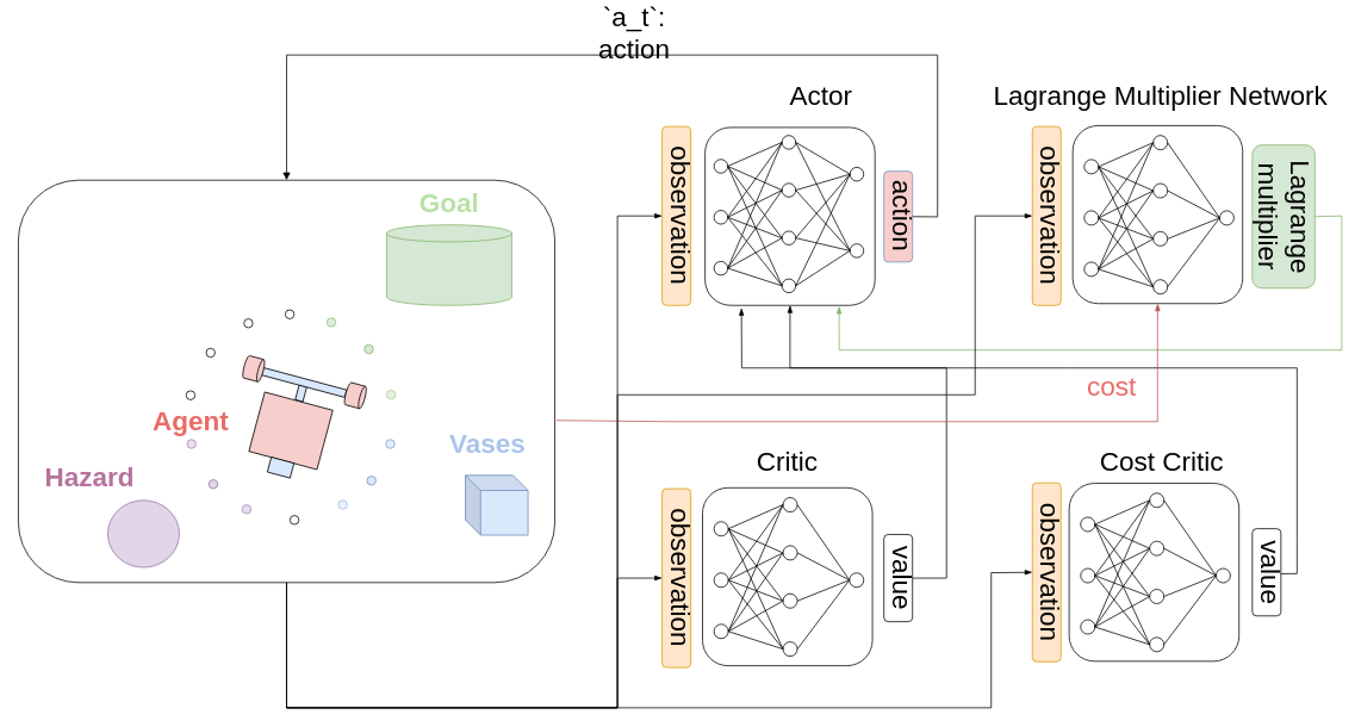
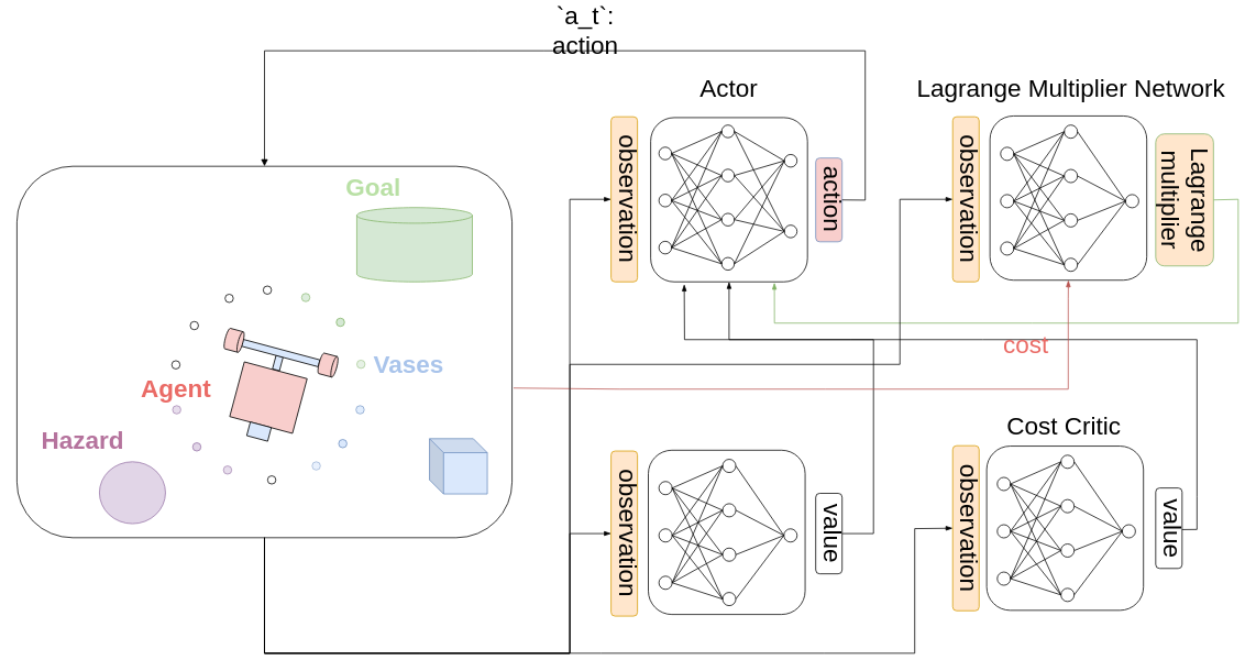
- <mxCell id="7" value="&lt;font&gt;Actor&lt;/font&gt;" style="text;html=1;align=center;verticalAlign=middle;whiteSpace=wrap;rounded=0;container=0;fontSize=30;" parent="1" vertex="1"><mxGeometry x="877" y="90" width="82" height="30" as="geometry" /></mxCell>
+ <mxCell id="7" value="&lt;font&gt;Actor&lt;/font&gt;" style="text;html=1;align=center;verticalAlign=middle;whiteSpace=wrap;rounded=0;container=0;fontSize=30;" parent="1" vertex="1"><mxGeometry x="842" y="90" width="82" height="30" as="geometry" /></mxCell>
- <mxCell id="41" value="Goal" style="text;html=1;align=center;verticalAlign=middle;whiteSpace=wrap;rounded=0;fontSize=30;fontColor=#B9E0A5;fontStyle=1;movable=1;resizable=1;rotatable=1;deletable=1;editable=1;locked=0;connectable=1;container=0;" parent="1" vertex="1"><mxGeometry x="460.94" y="210" width="81.88" height="30" as="geometry" /></mxCell>
+ <mxCell id="41" value="Goal" style="text;html=1;align=center;verticalAlign=middle;whiteSpace=wrap;rounded=0;fontSize=30;fontColor=#B9E0A5;fontStyle=1;movable=1;resizable=1;rotatable=1;deletable=1;editable=1;locked=0;connectable=1;container=0;" parent="1" vertex="1"><mxGeometry x="410.94" y="210" width="81.88" height="30" as="geometry" /></mxCell>
- <mxCell id="154" value="&lt;span&gt;Lagrange multiplier&lt;/span&gt;" style="rounded=1;whiteSpace=wrap;html=1;align=center;fontSize=30;fillColor=#d5e8d4;strokeColor=#82b366;container=0;direction=west;textDirection=vertical-rl;" parent="1" vertex="1"><mxGeometry x="1400" y="160.74" width="70" height="160" as="geometry" /></mxCell>
+ <mxCell id="154" value="&lt;span&gt;Lagrange multiplier&lt;/span&gt;" style="rounded=1;whiteSpace=wrap;html=1;align=center;fontSize=30;fillColor=#ffe6cc;strokeColor=#82b366;container=0;direction=west;textDirection=vertical-rl;" parent="1" vertex="1"><mxGeometry x="1400" y="160.74" width="70" height="160" as="geometry" /></mxCell>
- <mxCell id="155" value="&lt;font color=&quot;#ea6b66&quot;&gt;cost&lt;/font&gt;" style="text;html=1;align=center;verticalAlign=middle;whiteSpace=wrap;rounded=0;fontSize=30;container=0;" parent="1" vertex="1"><mxGeometry x="1208" y="398" width="70" height="65" as="geometry" /></mxCell>
+ <mxCell id="155" value="&lt;font color=&quot;#ea6b66&quot;&gt;cost&lt;/font&gt;" style="text;html=1;align=center;verticalAlign=middle;whiteSpace=wrap;rounded=0;fontSize=30;container=0;" parent="1" vertex="1"><mxGeometry x="1208" y="383" width="70" height="65" as="geometry" /></mxCell>
- <mxCell id="43" value="&lt;span style=&quot;background-color: light-dark(#ffffff, var(--ge-dark-color, #121212));&quot;&gt;Vases&lt;/span&gt;" style="text;html=1;align=center;verticalAlign=middle;whiteSpace=wrap;rounded=0;fontSize=30;fontColor=#A9C4EB;fontStyle=1;movable=1;resizable=1;rotatable=1;deletable=1;editable=1;locked=0;connectable=1;container=0;" parent="1" vertex="1"><mxGeometry x="500" y="480" width="90" height="30" as="geometry" /></mxCell>
+ <mxCell id="43" value="&lt;span style=&quot;background-color: light-dark(#ffffff, var(--ge-dark-color, #121212));&quot;&gt;Vases&lt;/span&gt;" style="text;html=1;align=center;verticalAlign=middle;whiteSpace=wrap;rounded=0;fontSize=30;fontColor=#A9C4EB;fontStyle=1;movable=1;resizable=1;rotatable=1;deletable=1;editable=1;locked=0;connectable=1;container=0;" parent="1" vertex="1"><mxGeometry x="450" y="425" width="90" height="30" as="geometry" /></mxCell>
- <mxCell id="8" value="&lt;font&gt;Critic&lt;/font&gt;" style="text;html=1;align=center;verticalAlign=middle;whiteSpace=wrap;rounded=0;fontSize=30;container=0;" parent="1" vertex="1"><mxGeometry x="850.17" y="500" width="60" height="30" as="geometry" /></mxCell>
- <mxCell id="9" value="&lt;font&gt;Cost Critic&lt;/font&gt;" style="text;html=1;align=center;verticalAlign=middle;whiteSpace=wrap;rounded=0;container=0;fontSize=30;" parent="1" vertex="1"><mxGeometry x="1218" y="500" width="162" height="30" as="geometry" /></mxCell>
+ <mxCell id="9" value="&lt;font&gt;Cost Critic&lt;/font&gt;" style="text;html=1;align=center;verticalAlign=middle;whiteSpace=wrap;rounded=0;container=0;fontSize=30;" parent="1" vertex="1"><mxGeometry x="1208" y="500" width="162" height="30" as="geometry" /></mxCell>
